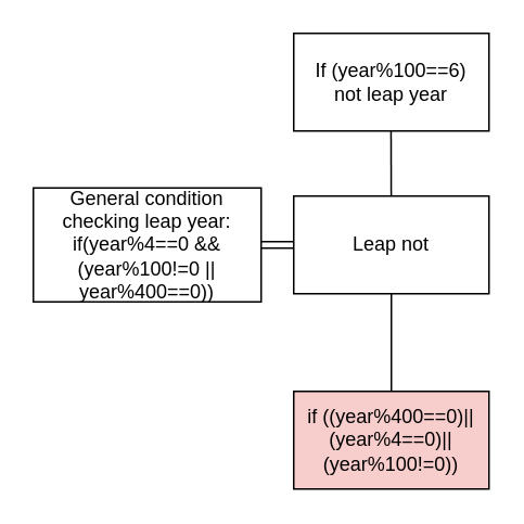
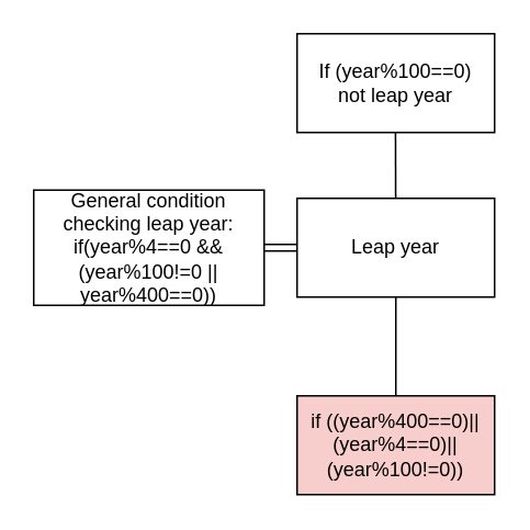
- <mxCell id="5" value="&lt;div&gt;If (year%100==6)&lt;/div&gt;&lt;div&gt;not leap year&lt;br&gt;&lt;/div&gt;" style="rounded=0;whiteSpace=wrap;html=1;" vertex="1" parent="1"><mxGeometry x="180" y="20" width="120" height="60" as="geometry" /></mxCell>
+ <mxCell id="5" value="&lt;div&gt;If (year%100==0)&lt;/div&gt;&lt;div&gt;not leap year&lt;br&gt;&lt;/div&gt;" style="rounded=0;whiteSpace=wrap;html=1;" vertex="1" parent="1"><mxGeometry x="180" y="20" width="120" height="60" as="geometry" /></mxCell>
- <mxCell id="2" value="Leap not" style="rounded=0;whiteSpace=wrap;html=1;fontStyle=0" vertex="1" parent="1"><mxGeometry x="180" y="120" width="120" height="60" as="geometry" /></mxCell>
+ <mxCell id="2" value="Leap year" style="rounded=0;whiteSpace=wrap;html=1;fontStyle=0" vertex="1" parent="1"><mxGeometry x="180" y="120" width="120" height="60" as="geometry" /></mxCell>
